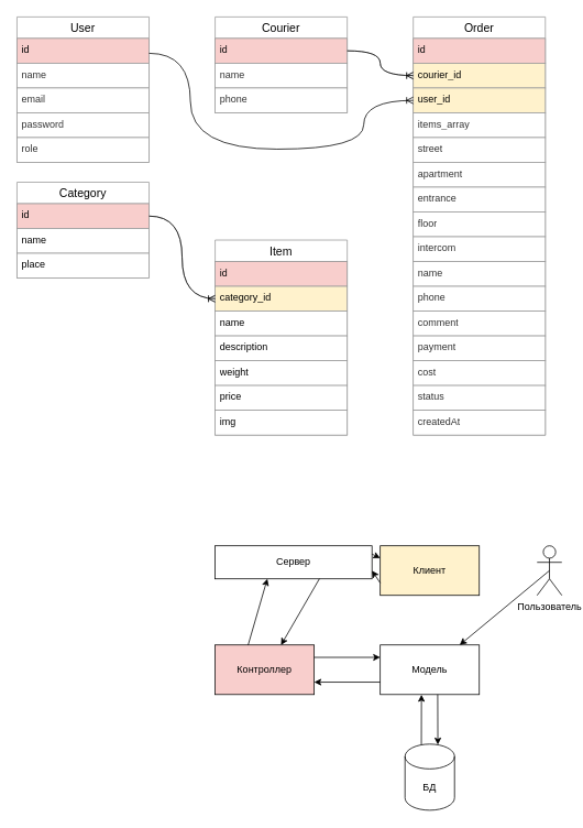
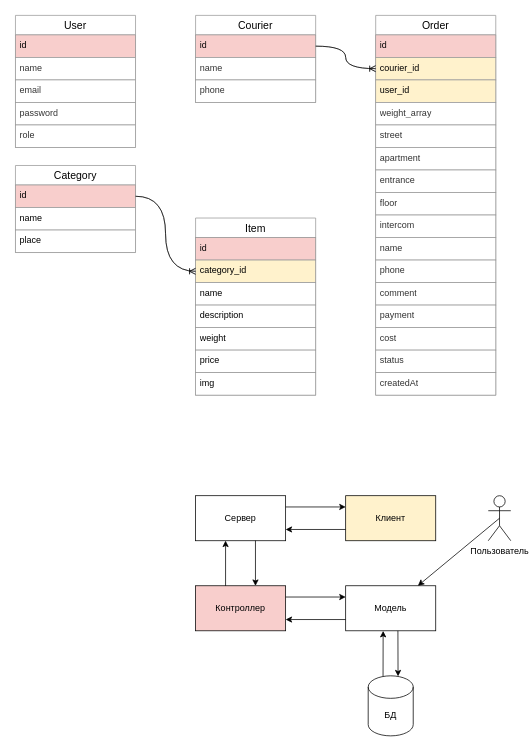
- <mxCell id="12" value="items_array" style="text;strokeColor=#999999;fillColor=#FFFFFF;spacingLeft=4;spacingRight=4;overflow=hidden;rotatable=0;points=[[0,0.5],[1,0.5]];portConstraint=eastwest;fontSize=12;whiteSpace=wrap;html=1;fontColor=#333333;fontFamily=Helvetica;fontStyle=0;" parent="8" vertex="1"><mxGeometry y="116" width="160" height="30" as="geometry" /></mxCell>
+ <mxCell id="12" value="weight_array" style="text;strokeColor=#999999;fillColor=#FFFFFF;spacingLeft=4;spacingRight=4;overflow=hidden;rotatable=0;points=[[0,0.5],[1,0.5]];portConstraint=eastwest;fontSize=12;whiteSpace=wrap;html=1;fontColor=#333333;fontFamily=Helvetica;fontStyle=0;" parent="8" vertex="1"><mxGeometry y="116" width="160" height="30" as="geometry" /></mxCell>
- <mxCell id="60" value="" style="edgeStyle=orthogonalEdgeStyle;fontSize=12;html=1;endArrow=ERoneToMany;rounded=0;entryX=0;entryY=0.5;entryDx=0;entryDy=0;exitX=1;exitY=0.25;exitDx=0;exitDy=0;curved=1;" edge="1" parent="1" source="2" target="11"><mxGeometry width="100" height="100" relative="1" as="geometry"><mxPoint x="215" y="210" as="sourcePoint" /><mxPoint x="465" y="140" as="targetPoint" /><Array as="points"><mxPoint x="230" y="64" /><mxPoint x="230" y="180" /><mxPoint x="440" y="180" /><mxPoint x="440" y="121" /></Array></mxGeometry></mxCell>
- <mxCell id="45" value="Сервер" style="rounded=0;whiteSpace=wrap;html=1;" vertex="1" parent="1"><mxGeometry x="260" y="660" width="190" height="40" as="geometry" /></mxCell>
+ <mxCell id="45" value="Сервер" style="rounded=0;whiteSpace=wrap;html=1;" vertex="1" parent="1"><mxGeometry x="260" y="660" width="120" height="60" as="geometry" /></mxCell>
